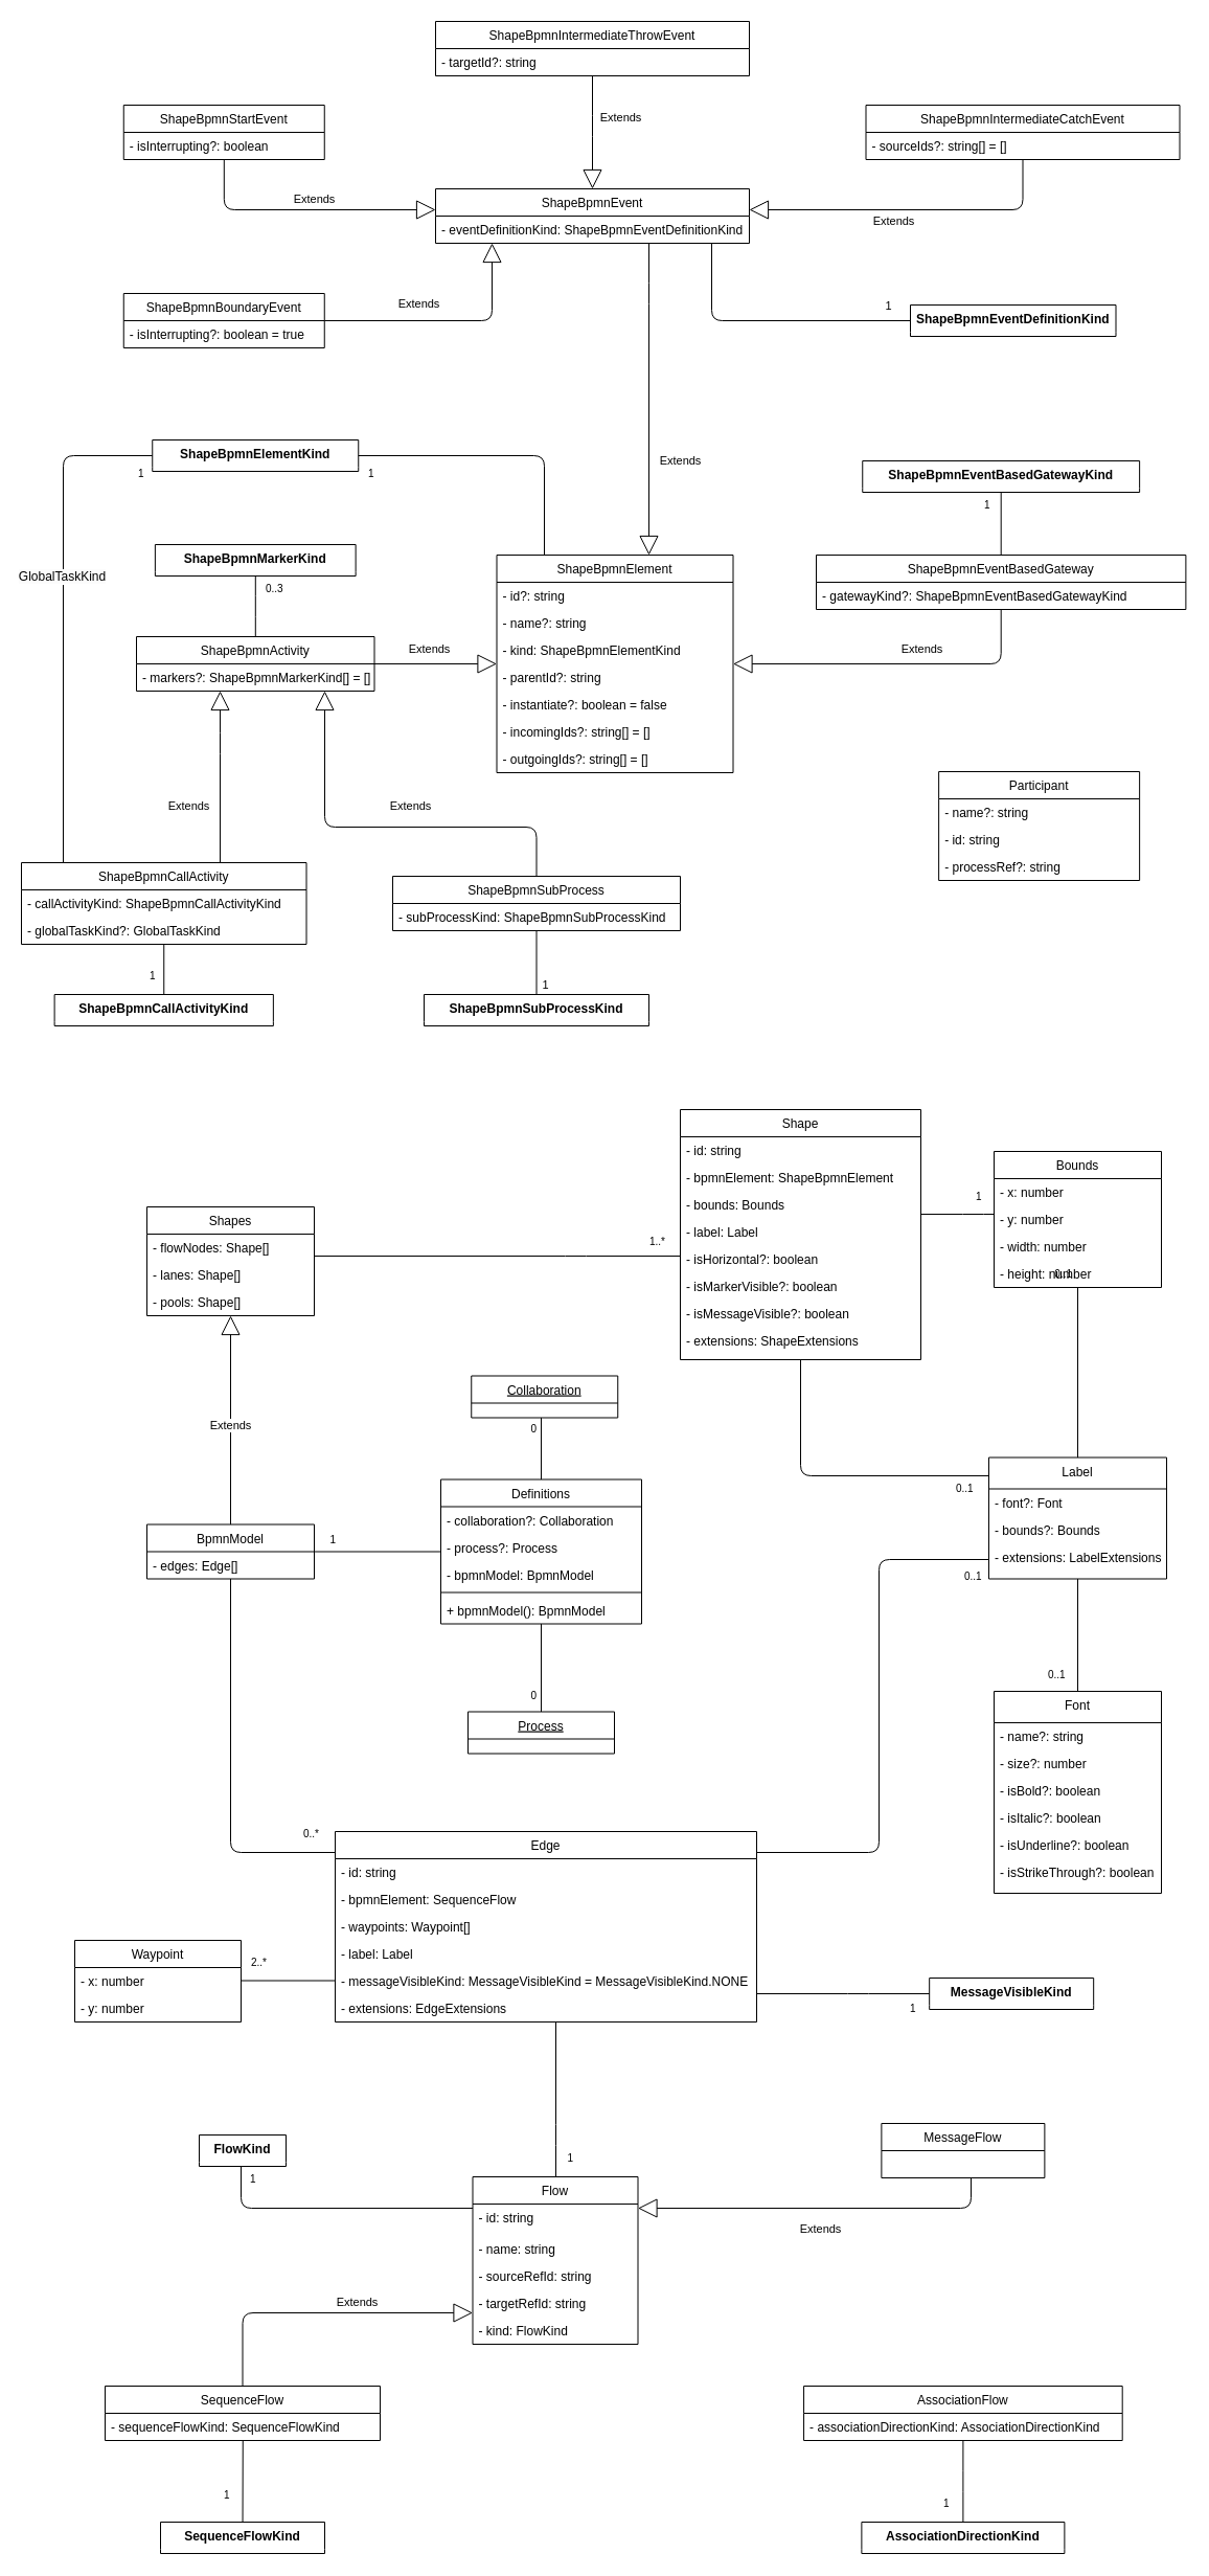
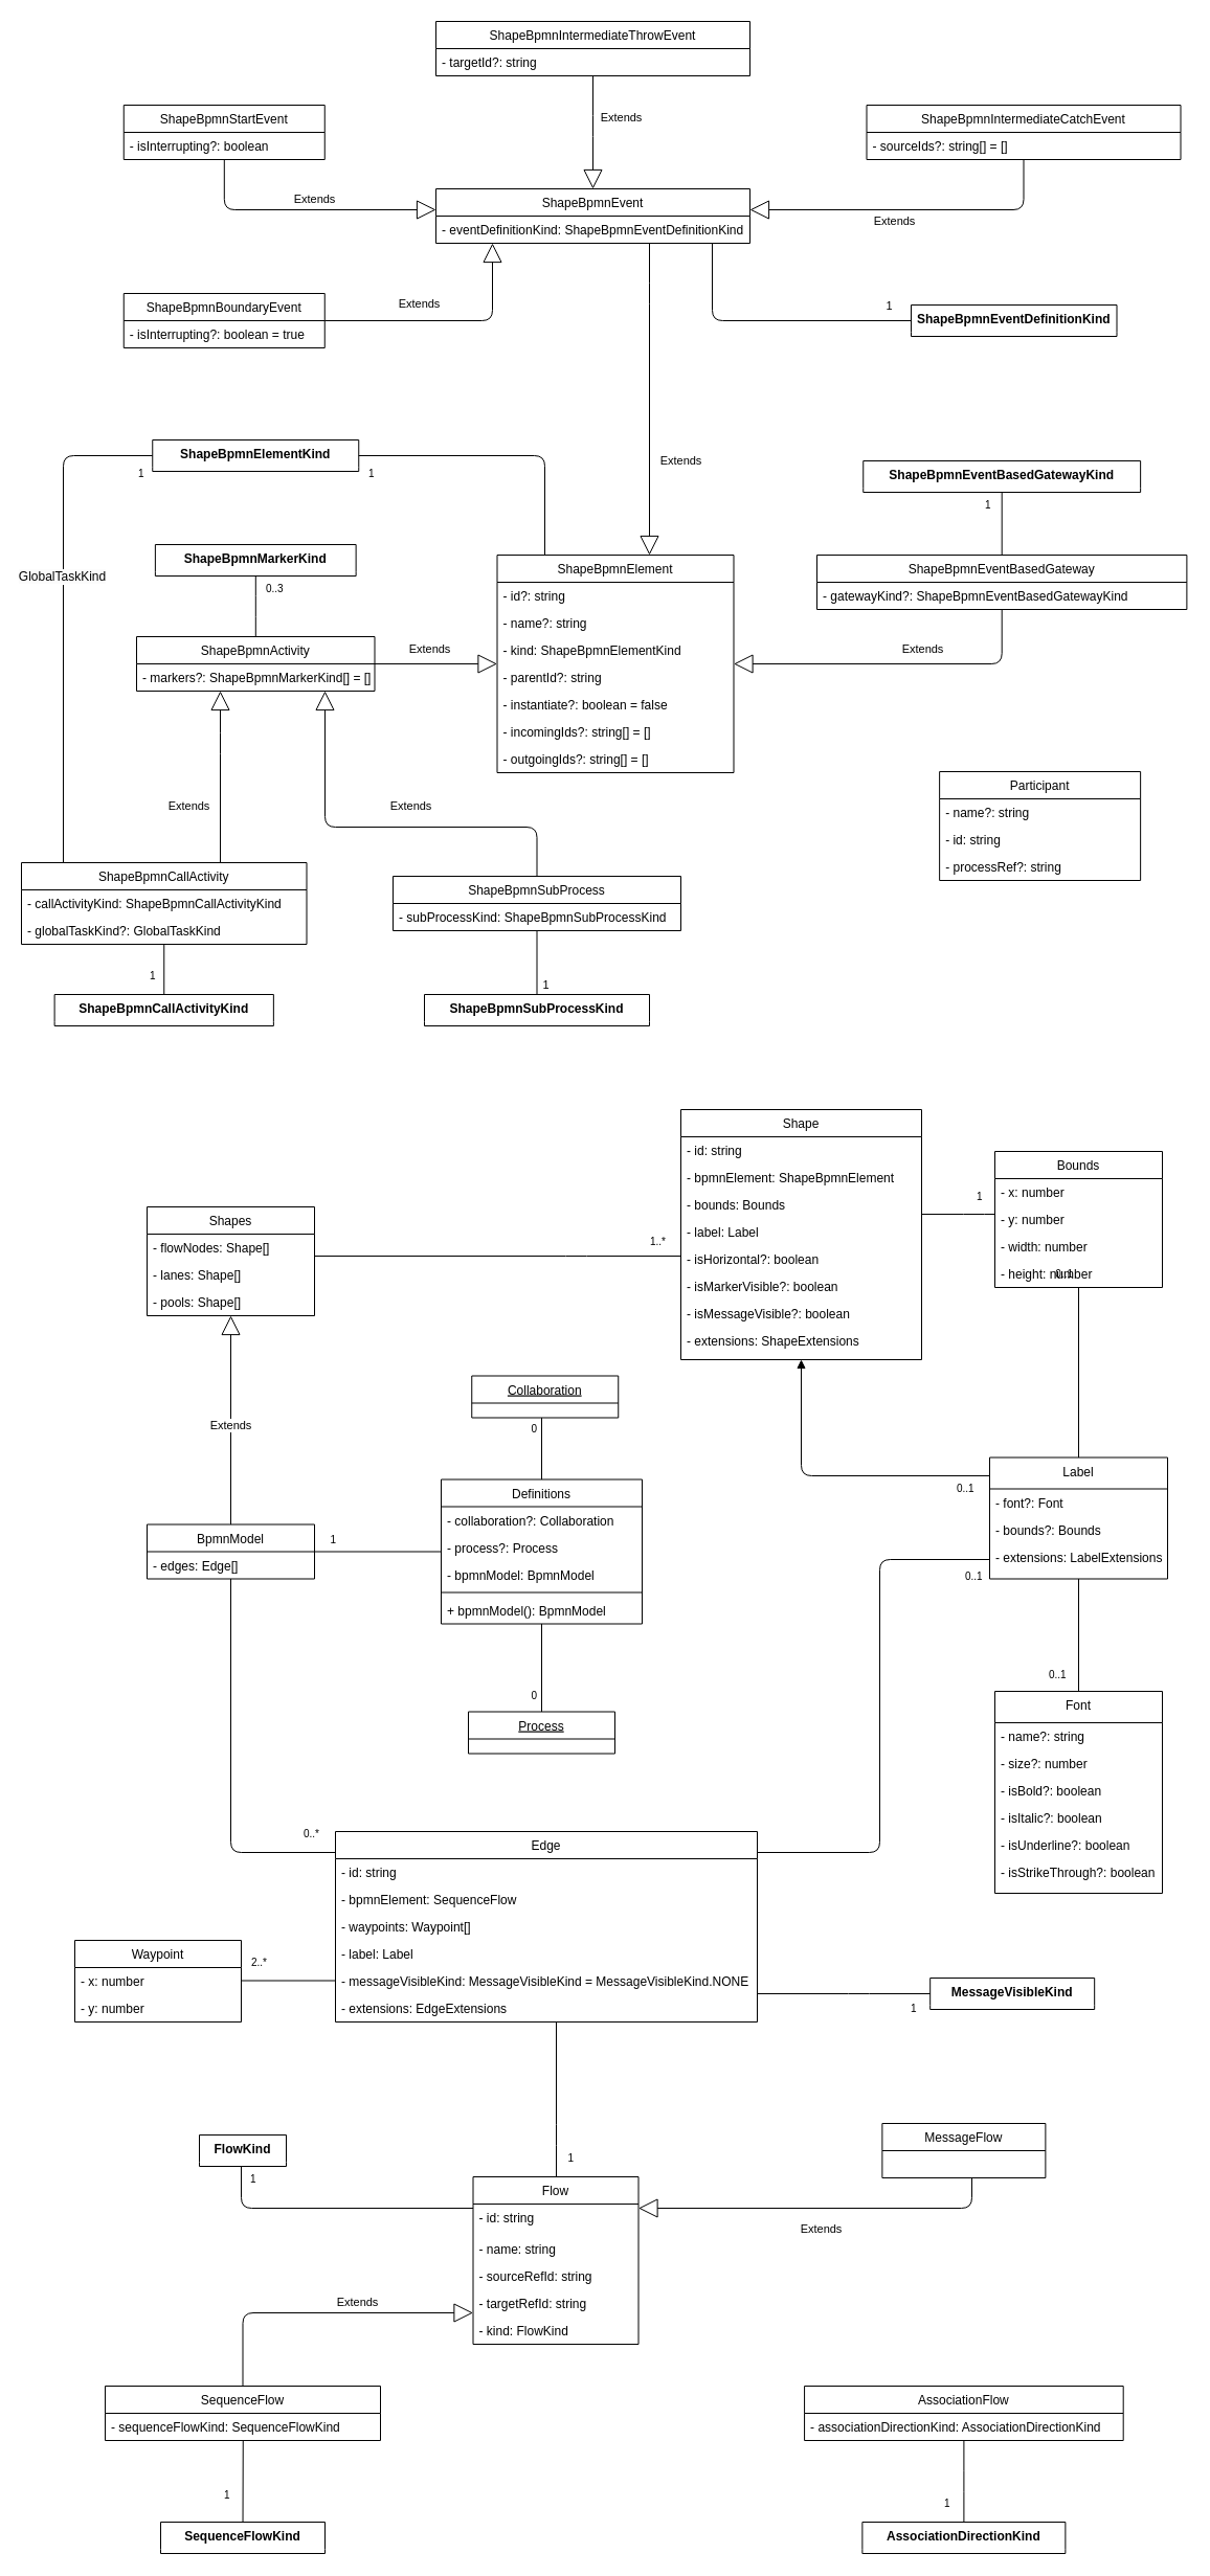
- <mxCell id="28" value="" style="endArrow=none;html=1;edgeStyle=orthogonalEdgeStyle;shadow=0;" parent="1" source="83" target="38" edge="1"><mxGeometry relative="1" as="geometry"><mxPoint x="241" y="3093" as="sourcePoint" /><mxPoint x="100" y="2875" as="targetPoint" /><Array as="points"><mxPoint x="765" y="1410" /></Array></mxGeometry></mxCell>
+ <mxCell id="28" value="" style="endArrow=block;html=1;edgeStyle=orthogonalEdgeStyle;shadow=0;" parent="1" source="83" target="38" edge="1"><mxGeometry relative="1" as="geometry"><mxPoint x="241" y="3093" as="sourcePoint" /><mxPoint x="100" y="2875" as="targetPoint" /><Array as="points"><mxPoint x="765" y="1410" /></Array></mxGeometry></mxCell>
